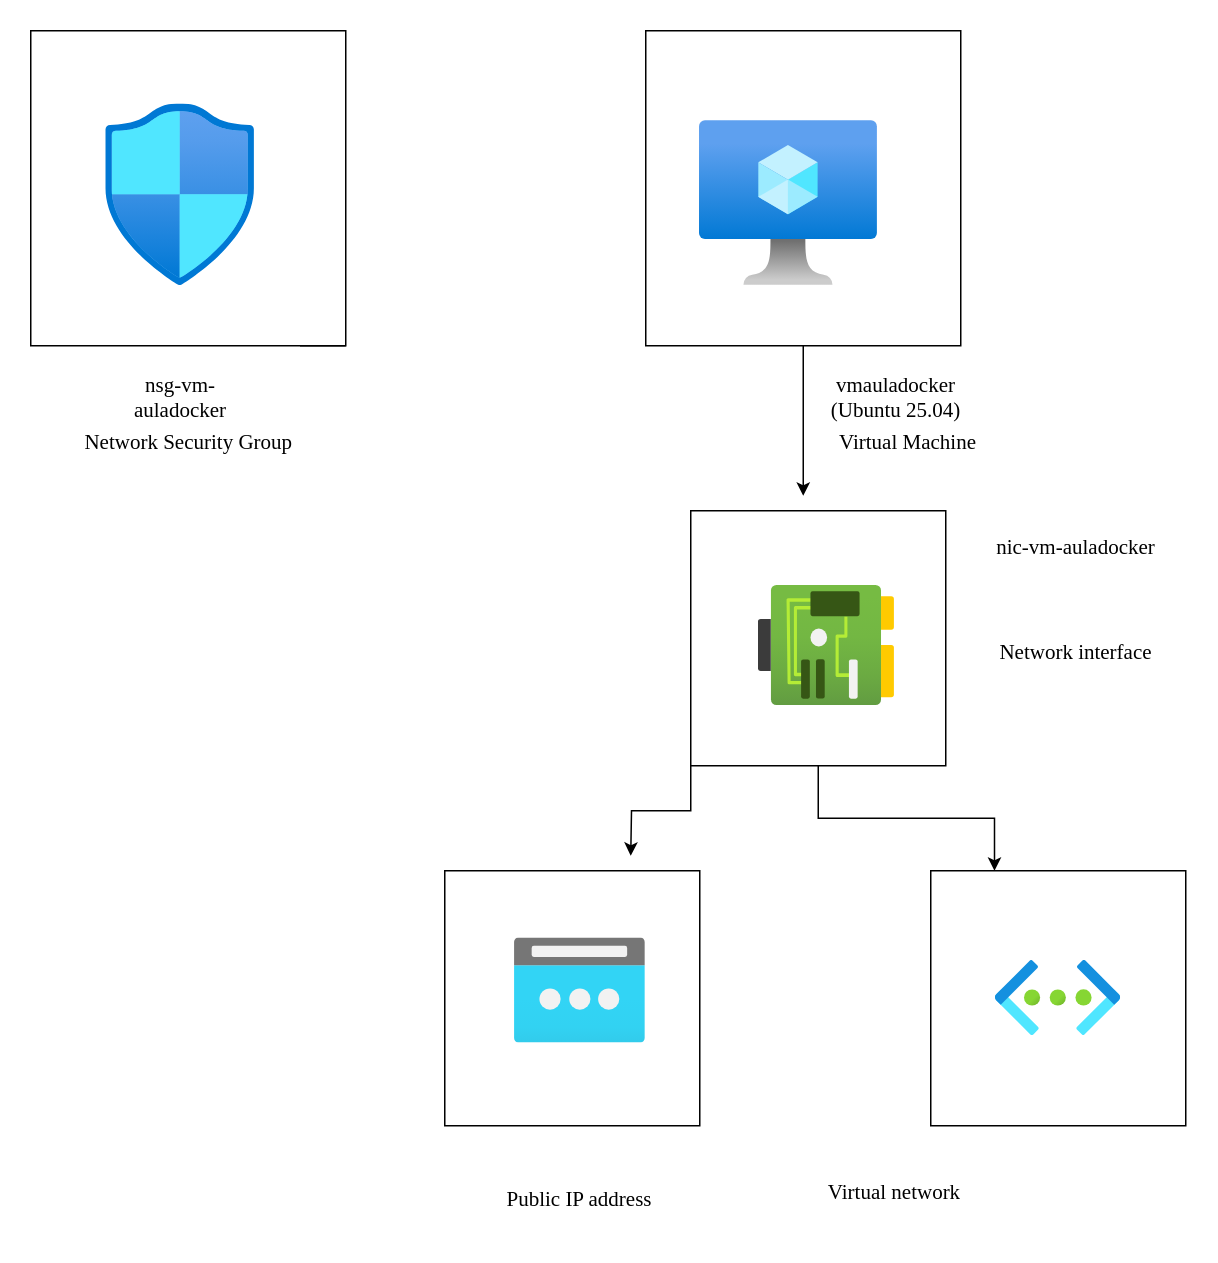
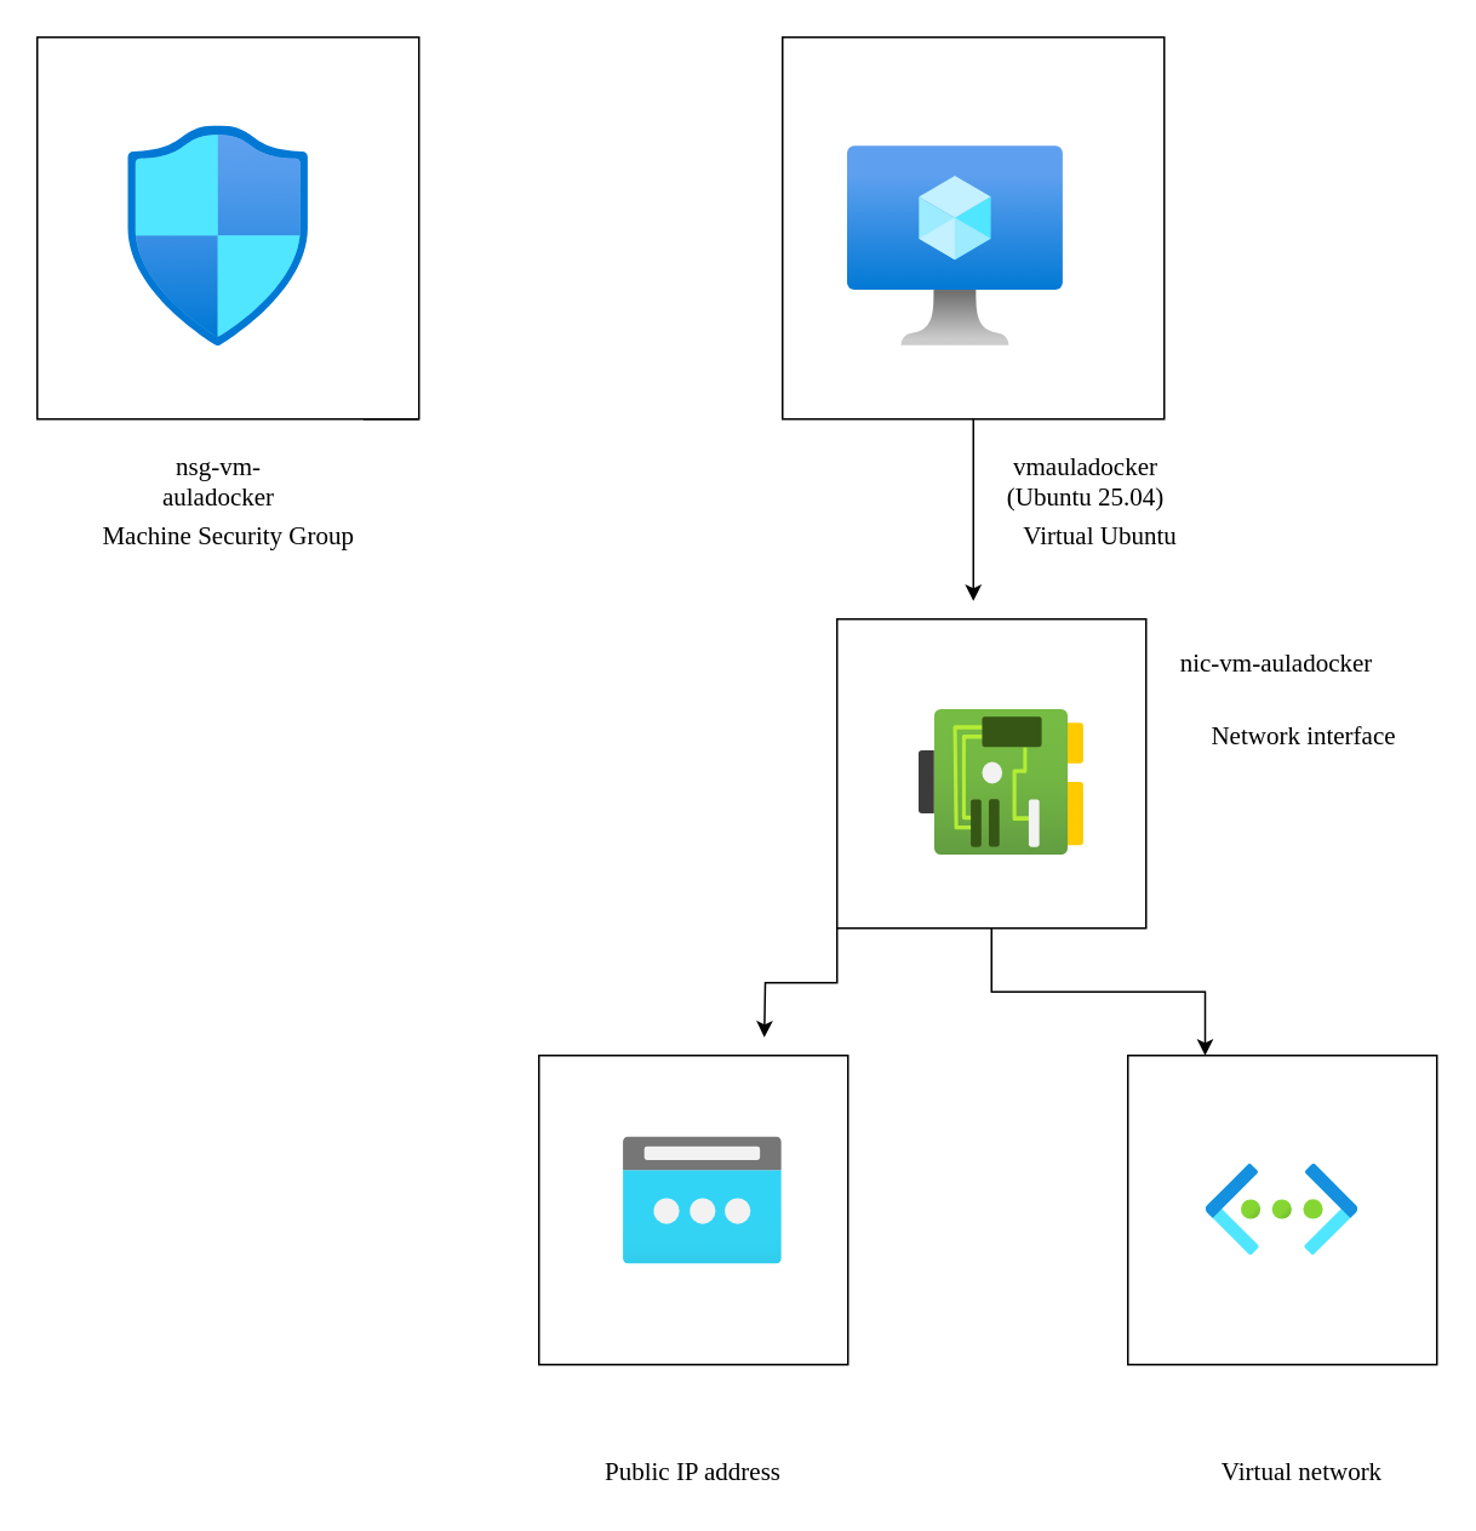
- <mxCell id="6" value="Network Security Group" style="text;html=1;strokeColor=none;fillColor=none;align=center;verticalAlign=middle;whiteSpace=wrap;rounded=0;fontFamily=Verdana;fontSize=14;" vertex="1" parent="1"><mxGeometry x="47.5" y="280" width="155" height="30" as="geometry" /></mxCell>
+ <mxCell id="6" value="Machine Security Group" style="text;html=1;strokeColor=none;fillColor=none;align=center;verticalAlign=middle;whiteSpace=wrap;rounded=0;fontFamily=Verdana;fontSize=14;" vertex="1" parent="1"><mxGeometry x="47.5" y="280" width="155" height="30" as="geometry" /></mxCell>
- <mxCell id="14" value="Virtual Machine" style="text;html=1;strokeColor=none;fillColor=none;align=center;verticalAlign=middle;whiteSpace=wrap;rounded=0;fontFamily=Verdana;fontSize=14;" vertex="1" parent="1"><mxGeometry x="547.13" y="280" width="116" height="30" as="geometry" /></mxCell>
+ <mxCell id="14" value="Virtual Ubuntu" style="text;html=1;strokeColor=none;fillColor=none;align=center;verticalAlign=middle;whiteSpace=wrap;rounded=0;fontFamily=Verdana;fontSize=14;" vertex="1" parent="1"><mxGeometry x="547.13" y="280" width="116" height="30" as="geometry" /></mxCell>
- <mxCell id="16" value="nic-vm-auladocker" style="text;html=1;strokeColor=none;fillColor=none;align=center;verticalAlign=middle;whiteSpace=wrap;rounded=0;fontFamily=Verdana;fontSize=14;" vertex="1" parent="1"><mxGeometry x="660" y="350" width="114" height="30" as="geometry" /></mxCell>
+ <mxCell id="16" value="nic-vm-auladocker" style="text;html=1;strokeColor=none;fillColor=none;align=center;verticalAlign=middle;whiteSpace=wrap;rounded=0;fontFamily=Verdana;fontSize=14;" vertex="1" parent="1"><mxGeometry x="645" y="350" width="114" height="30" as="geometry" /></mxCell>
- <mxCell id="18" value="Network interface" style="text;html=1;strokeColor=none;fillColor=none;align=center;verticalAlign=middle;whiteSpace=wrap;rounded=0;fontFamily=Verdana;fontSize=14;" vertex="1" parent="1"><mxGeometry x="652" y="420" width="130" height="30" as="geometry" /></mxCell>
+ <mxCell id="18" value="Network interface" style="text;html=1;strokeColor=none;fillColor=none;align=center;verticalAlign=middle;whiteSpace=wrap;rounded=0;fontFamily=Verdana;fontSize=14;" vertex="1" parent="1"><mxGeometry x="652" y="390" width="130" height="30" as="geometry" /></mxCell>
- <mxCell id="24" value="Virtual network" style="text;html=1;strokeColor=none;fillColor=none;align=center;verticalAlign=middle;whiteSpace=wrap;rounded=0;fontFamily=Verdana;fontSize=14;" vertex="1" parent="1"><mxGeometry x="537" y="785" width="117.5" height="20" as="geometry" /></mxCell>
+ <mxCell id="24" value="Virtual network" style="text;html=1;strokeColor=none;fillColor=none;align=center;verticalAlign=middle;whiteSpace=wrap;rounded=0;fontFamily=Verdana;fontSize=14;" vertex="1" parent="1"><mxGeometry x="657" y="800" width="117.5" height="20" as="geometry" /></mxCell>
- <mxCell id="23" value="Public IP address" style="text;html=1;strokeColor=none;fillColor=none;align=center;verticalAlign=middle;whiteSpace=wrap;rounded=0;fontFamily=Verdana;fontSize=14;" vertex="1" parent="1"><mxGeometry x="327.26" y="790" width="117.5" height="20" as="geometry" /></mxCell>
+ <mxCell id="23" value="Public IP address" style="text;html=1;strokeColor=none;fillColor=none;align=center;verticalAlign=middle;whiteSpace=wrap;rounded=0;fontFamily=Verdana;fontSize=14;" vertex="1" parent="1"><mxGeometry x="322.26" y="800" width="117.5" height="20" as="geometry" /></mxCell>
